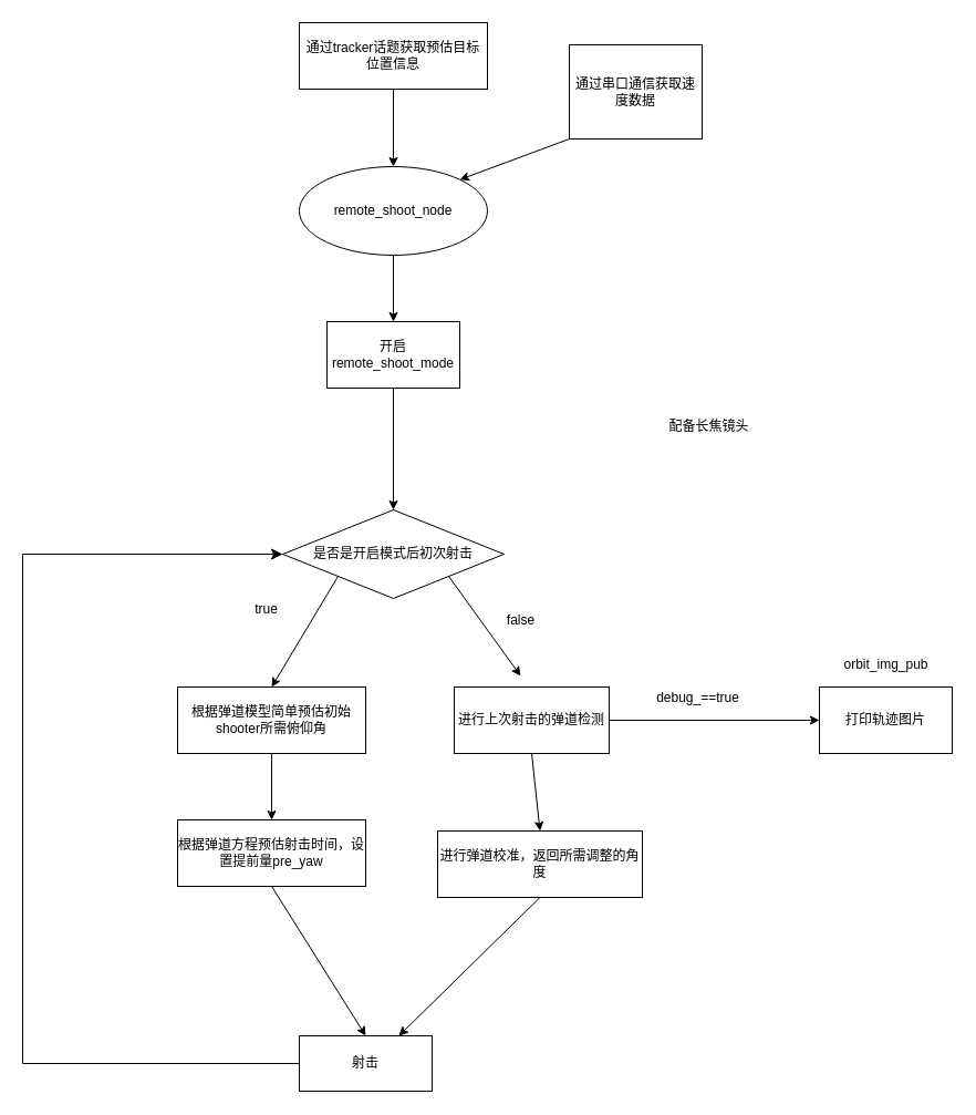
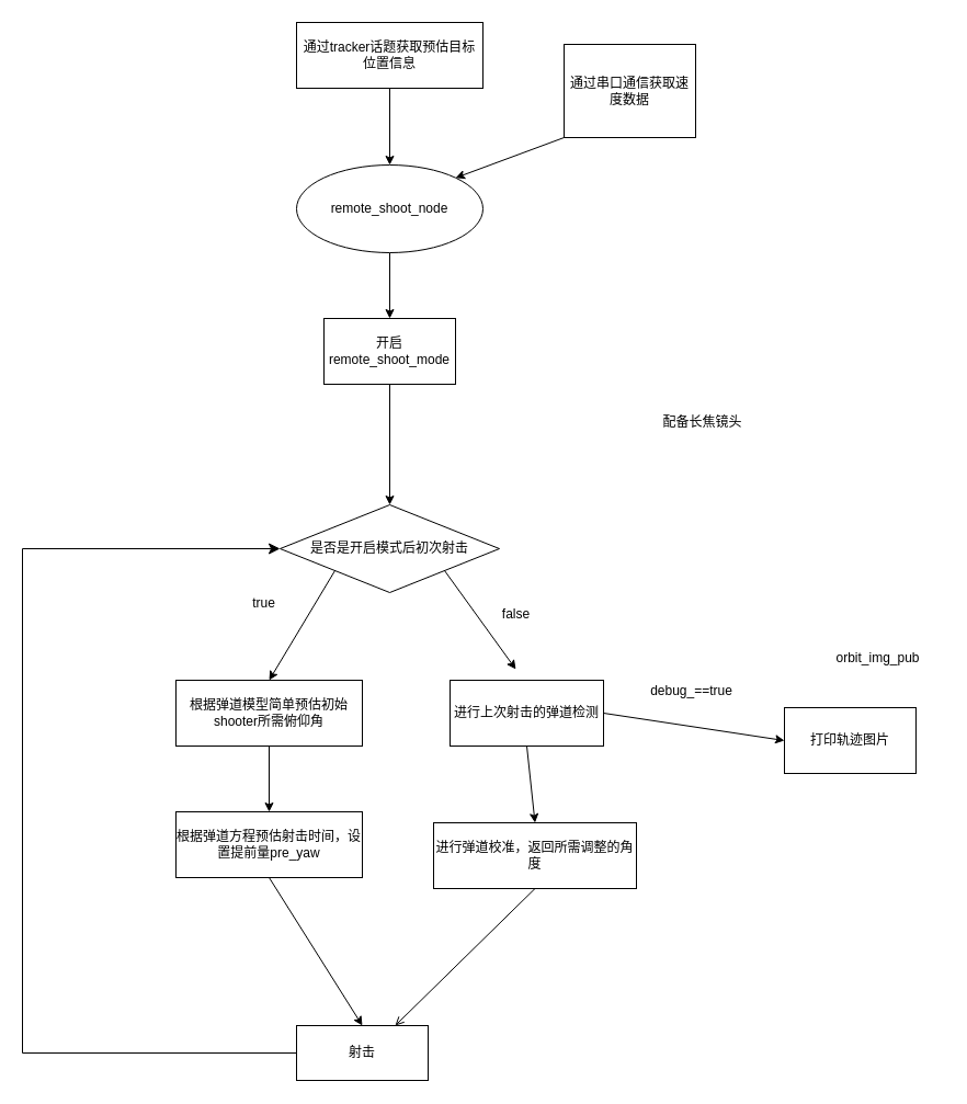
- <mxCell id="25" value="打印轨迹图片" style="rounded=0;whiteSpace=wrap;html=1;" vertex="1" parent="1"><mxGeometry x="740" y="620" width="120" height="60" as="geometry" /></mxCell>
+ <mxCell id="25" value="打印轨迹图片" style="rounded=0;whiteSpace=wrap;html=1;" vertex="1" parent="1"><mxGeometry x="715" y="645" width="120" height="60" as="geometry" /></mxCell>
- <mxCell id="23" style="edgeStyle=none;html=1;exitX=0.5;exitY=1;exitDx=0;exitDy=0;entryX=0.75;entryY=0;entryDx=0;entryDy=0;" edge="1" parent="1" source="24" target="18"><mxGeometry relative="1" as="geometry" /></mxCell>
+ <mxCell id="23" style="edgeStyle=none;html=1;exitX=0.5;exitY=1;exitDx=0;exitDy=0;entryX=0.75;entryY=0;entryDx=0;entryDy=0;endArrow=open;" edge="1" parent="1" source="24" target="18"><mxGeometry relative="1" as="geometry" /></mxCell>
